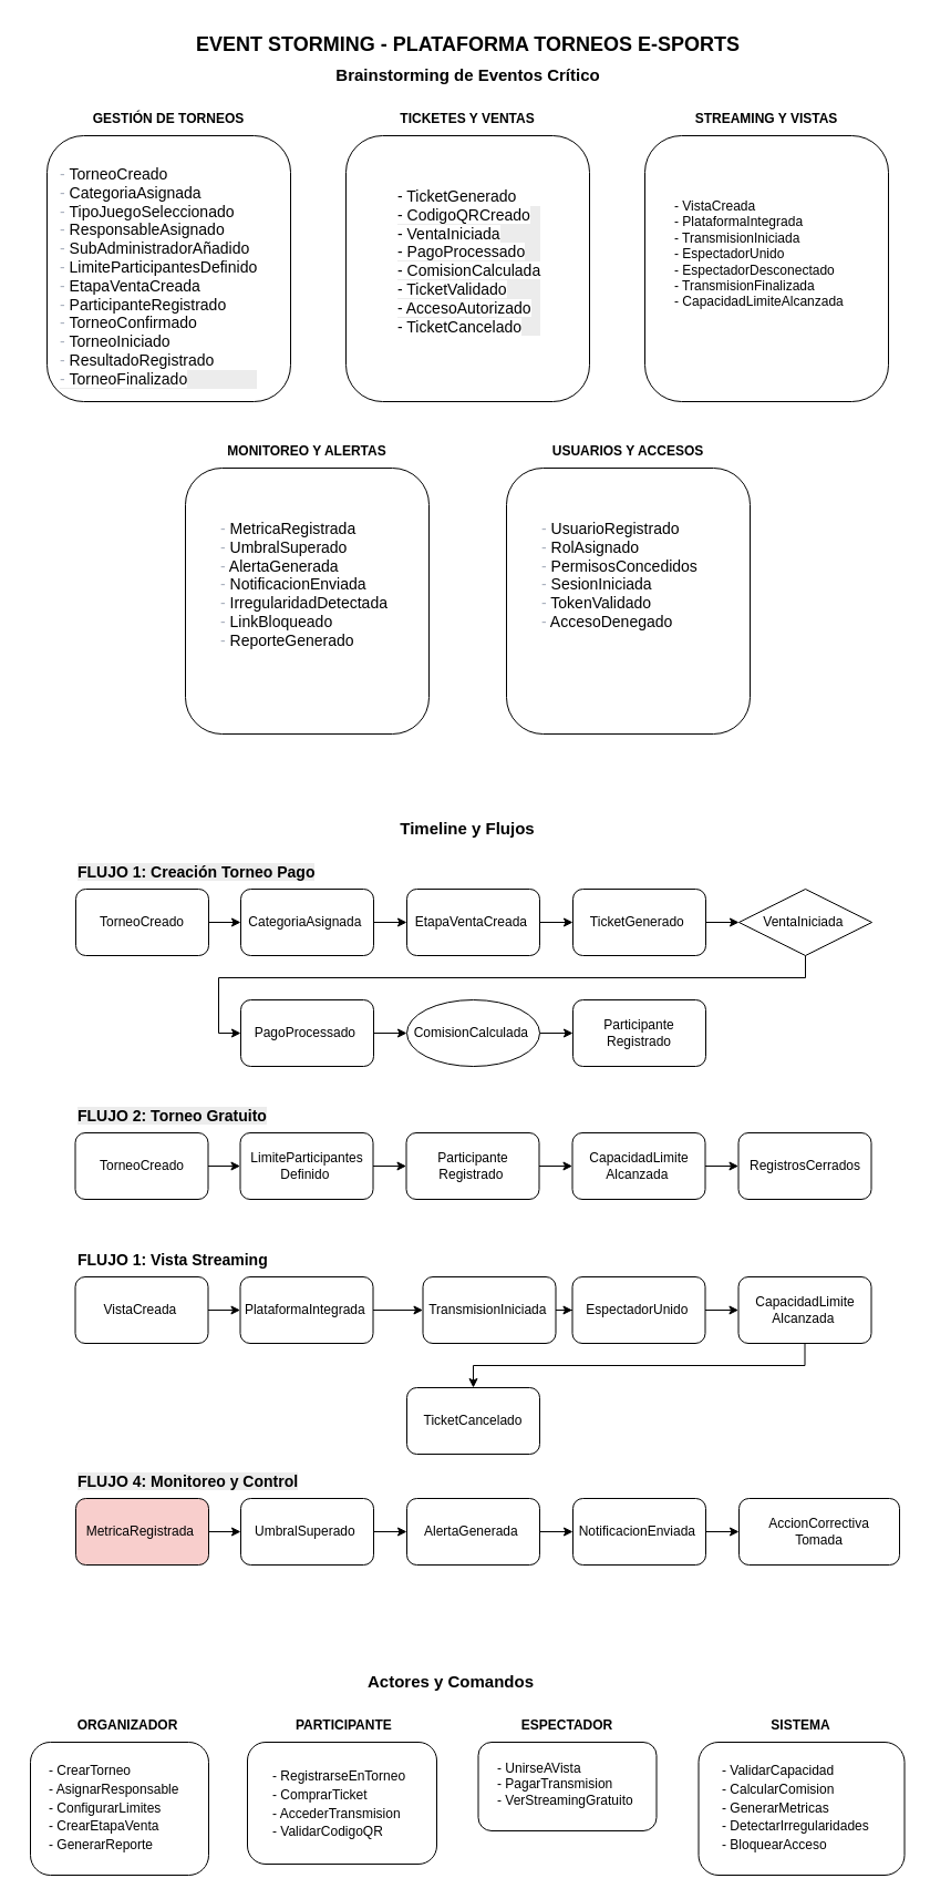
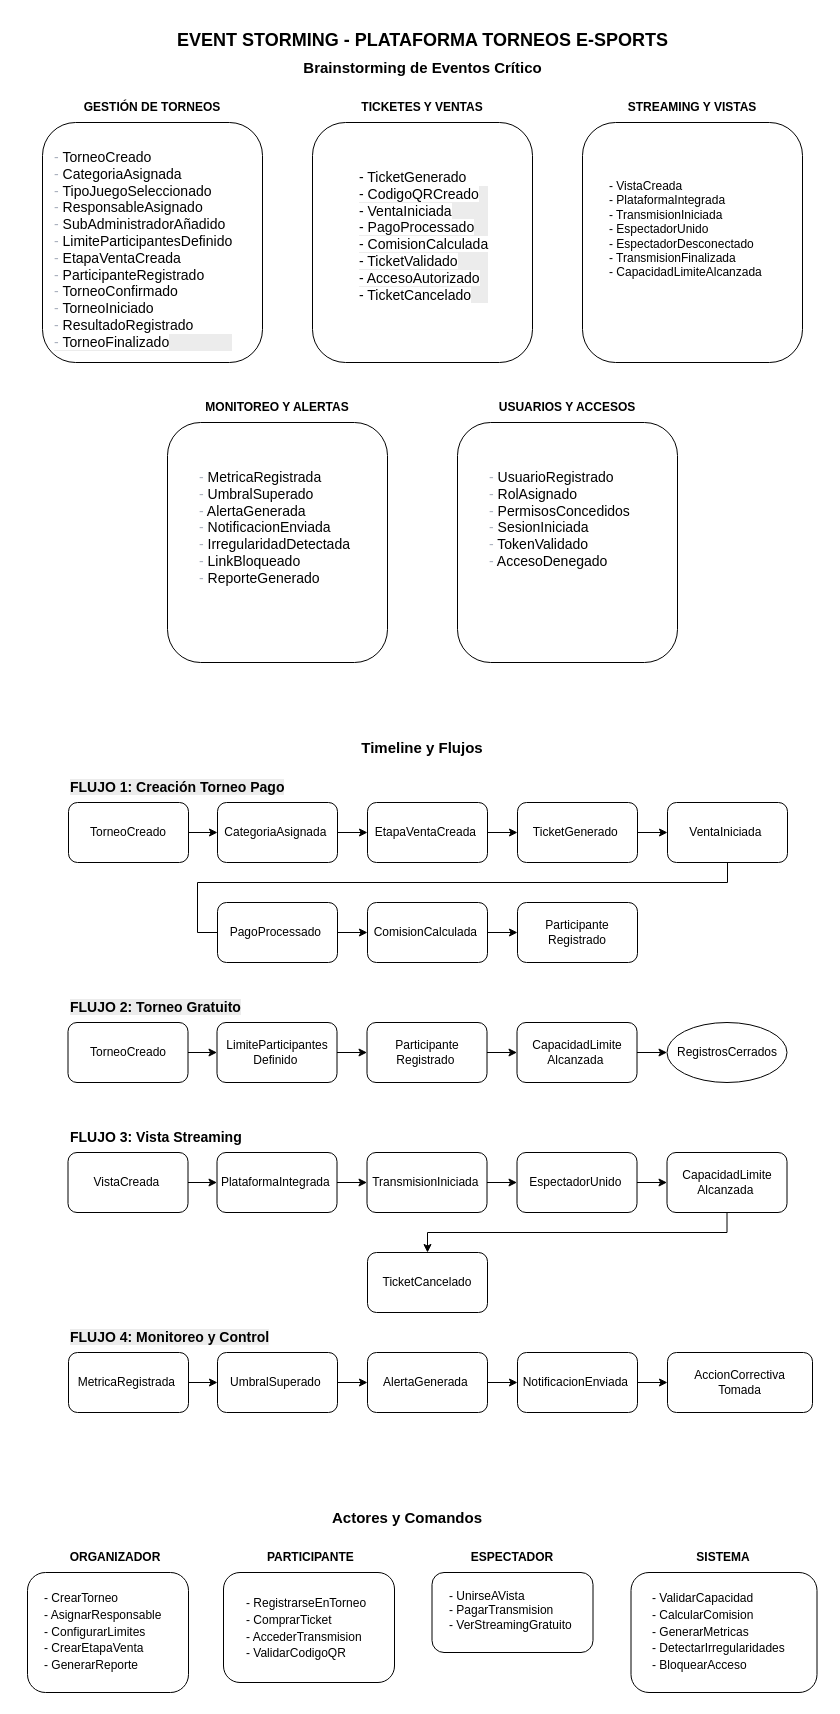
- <mxCell id="30" value="&lt;span style=&quot;text-align: left;&quot;&gt;VentaIniciada&amp;nbsp;&lt;/span&gt;" style="rhombus;whiteSpace=wrap;html=1;" vertex="1" parent="1"><mxGeometry x="667" y="802" width="120" height="60" as="geometry" /></mxCell>
+ <mxCell id="30" value="&lt;span style=&quot;text-align: left;&quot;&gt;VentaIniciada&amp;nbsp;&lt;/span&gt;" style="rounded=1;whiteSpace=wrap;html=1;" vertex="1" parent="1"><mxGeometry x="667" y="802" width="120" height="60" as="geometry" /></mxCell>
- <mxCell id="29" style="edgeStyle=orthogonalEdgeStyle;rounded=0;orthogonalLoop=1;jettySize=auto;html=1;entryX=0;entryY=0.5;entryDx=0;entryDy=0;" edge="1" parent="1" source="30" target="32"><mxGeometry relative="1" as="geometry"><Array as="points"><mxPoint x="727" y="882" /><mxPoint x="197" y="882" /><mxPoint x="197" y="932" /></Array></mxGeometry></mxCell>
+ <mxCell id="29" style="edgeStyle=orthogonalEdgeStyle;rounded=0;orthogonalLoop=1;jettySize=auto;html=1;entryX=0;entryY=0.5;entryDx=0;entryDy=0;endArrow=none;" edge="1" parent="1" source="30" target="32"><mxGeometry relative="1" as="geometry"><Array as="points"><mxPoint x="727" y="882" /><mxPoint x="197" y="882" /><mxPoint x="197" y="932" /></Array></mxGeometry></mxCell>
- <mxCell id="34" value="&lt;span style=&quot;text-align: left;&quot;&gt;ComisionCalculada&amp;nbsp;&lt;/span&gt;" style="ellipse;whiteSpace=wrap;html=1;" vertex="1" parent="1"><mxGeometry x="367" y="902" width="120" height="60" as="geometry" /></mxCell>
+ <mxCell id="34" value="&lt;span style=&quot;text-align: left;&quot;&gt;ComisionCalculada&amp;nbsp;&lt;/span&gt;" style="rounded=1;whiteSpace=wrap;html=1;" vertex="1" parent="1"><mxGeometry x="367" y="902" width="120" height="60" as="geometry" /></mxCell>
- <mxCell id="45" value="&lt;span style=&quot;text-align: left;&quot;&gt;RegistrosCerrados&lt;/span&gt;" style="rounded=1;whiteSpace=wrap;html=1;" vertex="1" parent="1"><mxGeometry x="666.5" y="1022" width="120" height="60" as="geometry" /></mxCell>
+ <mxCell id="45" value="&lt;span style=&quot;text-align: left;&quot;&gt;RegistrosCerrados&lt;/span&gt;" style="ellipse;whiteSpace=wrap;html=1;" vertex="1" parent="1"><mxGeometry x="666.5" y="1022" width="120" height="60" as="geometry" /></mxCell>
- <mxCell id="48" value="FLUJO 1: Vista Streaming" style="text;whiteSpace=wrap;html=1;fontSize=14;fontStyle=1" vertex="1" parent="1"><mxGeometry x="67.5" y="1122" width="250" height="40" as="geometry" /></mxCell>
+ <mxCell id="48" value="FLUJO 3: Vista Streaming" style="text;whiteSpace=wrap;html=1;fontSize=14;fontStyle=1" vertex="1" parent="1"><mxGeometry x="67.5" y="1122" width="250" height="40" as="geometry" /></mxCell>
- <mxCell id="52" value="&lt;span style=&quot;text-align: left;&quot;&gt;TransmisionIniciada&amp;nbsp;&lt;/span&gt;" style="rounded=1;whiteSpace=wrap;html=1;" vertex="1" parent="1"><mxGeometry x="381.5" y="1152" width="120" height="60" as="geometry" /></mxCell>
+ <mxCell id="52" value="&lt;span style=&quot;text-align: left;&quot;&gt;TransmisionIniciada&amp;nbsp;&lt;/span&gt;" style="rounded=1;whiteSpace=wrap;html=1;" vertex="1" parent="1"><mxGeometry x="366.5" y="1152" width="120" height="60" as="geometry" /></mxCell>
- <mxCell id="59" value="&lt;span style=&quot;text-align: left;&quot;&gt;MetricaRegistrada&amp;nbsp;&lt;/span&gt;" style="rounded=1;whiteSpace=wrap;html=1;fillColor=#f8cecc;" vertex="1" parent="1"><mxGeometry x="68" y="1352" width="120" height="60" as="geometry" /></mxCell>
+ <mxCell id="59" value="&lt;span style=&quot;text-align: left;&quot;&gt;MetricaRegistrada&amp;nbsp;&lt;/span&gt;" style="rounded=1;whiteSpace=wrap;html=1;" vertex="1" parent="1"><mxGeometry x="68" y="1352" width="120" height="60" as="geometry" /></mxCell>
